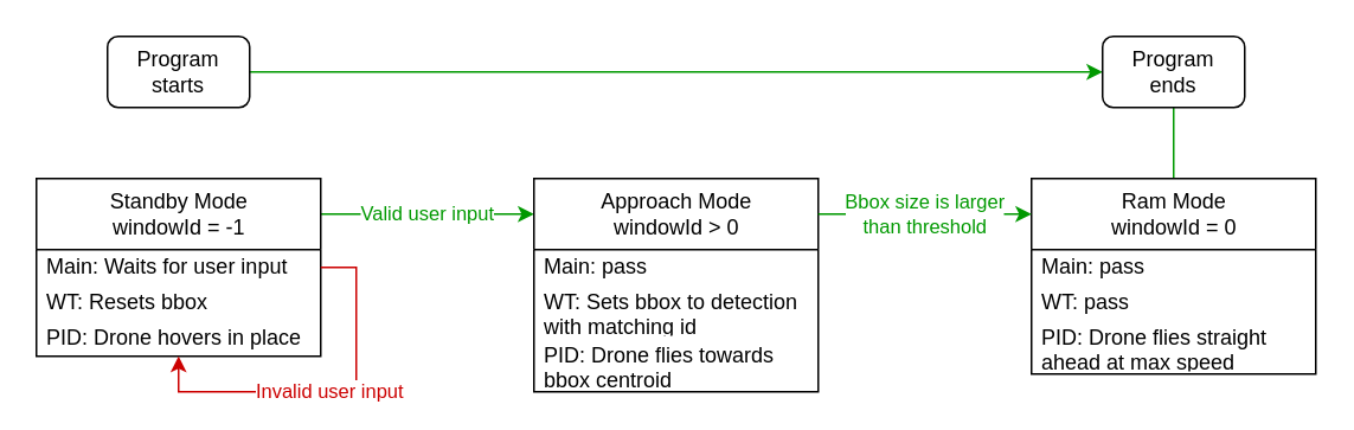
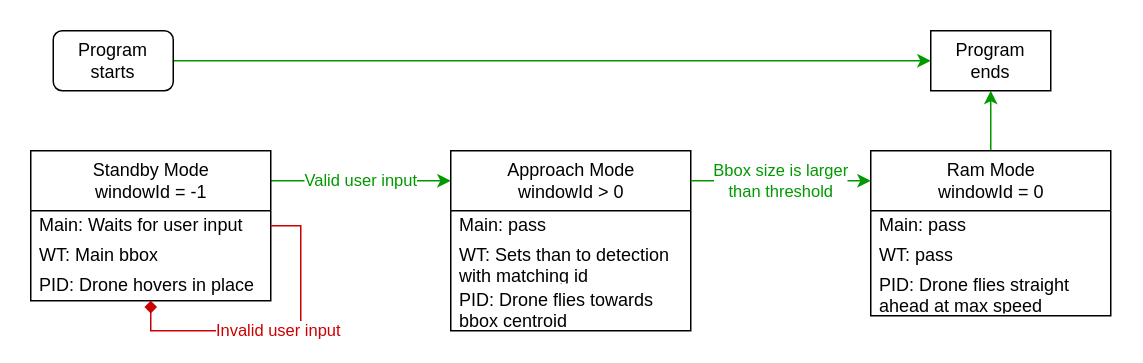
- <mxCell id="18" value="Program starts" style="rounded=1;whiteSpace=wrap;html=1;" parent="1" vertex="1"><mxGeometry x="60" y="20" width="80" height="40" as="geometry" /></mxCell>
+ <mxCell id="18" value="Program starts" style="rounded=1;whiteSpace=wrap;html=1;" parent="1" vertex="1"><mxGeometry x="35" y="20" width="80" height="40" as="geometry" /></mxCell>
- <mxCell id="19" value="&lt;div&gt;Program &lt;br&gt;&lt;/div&gt;&lt;div&gt;ends&lt;/div&gt;" style="rounded=1;whiteSpace=wrap;html=1;" parent="1" vertex="1"><mxGeometry x="620" y="20" width="80" height="40" as="geometry" /></mxCell>
+ <mxCell id="19" value="&lt;div&gt;Program &lt;br&gt;&lt;/div&gt;&lt;div&gt;ends&lt;/div&gt;" style="whiteSpace=wrap;html=1;rounded=0;" parent="1" vertex="1"><mxGeometry x="620" y="20" width="80" height="40" as="geometry" /></mxCell>
- <mxCell id="8" style="edgeStyle=orthogonalEdgeStyle;rounded=0;orthogonalLoop=1;jettySize=auto;html=1;exitX=0.5;exitY=0;exitDx=0;exitDy=0;entryX=0.5;entryY=1;entryDx=0;entryDy=0;strokeColor=#009900;endArrow=none;" parent="1" source="9" target="19" edge="1"><mxGeometry relative="1" as="geometry" /></mxCell>
+ <mxCell id="8" style="edgeStyle=orthogonalEdgeStyle;rounded=0;orthogonalLoop=1;jettySize=auto;html=1;exitX=0.5;exitY=0;exitDx=0;exitDy=0;entryX=0.5;entryY=1;entryDx=0;entryDy=0;strokeColor=#009900;" parent="1" source="9" target="19" edge="1"><mxGeometry relative="1" as="geometry" /></mxCell>
- <mxCell id="6" value="WT: Resets bbox" style="text;strokeColor=none;fillColor=none;align=left;verticalAlign=middle;spacingLeft=4;spacingRight=4;overflow=hidden;rotatable=0;points=[[0,0.5],[1,0.5]];portConstraint=eastwest;whiteSpace=wrap;html=1;spacingTop=0;" parent="3" vertex="1"><mxGeometry y="60" width="160" height="20" as="geometry" /></mxCell>
+ <mxCell id="6" value="WT: Main bbox" style="text;strokeColor=none;fillColor=none;align=left;verticalAlign=middle;spacingLeft=4;spacingRight=4;overflow=hidden;rotatable=0;points=[[0,0.5],[1,0.5]];portConstraint=eastwest;whiteSpace=wrap;html=1;spacingTop=0;" parent="3" vertex="1"><mxGeometry y="60" width="160" height="20" as="geometry" /></mxCell>
- <mxCell id="15" value="WT: Sets bbox to detection with matching id" style="text;strokeColor=none;fillColor=none;align=left;verticalAlign=middle;spacingLeft=4;spacingRight=4;overflow=hidden;rotatable=0;points=[[0,0.5],[1,0.5]];portConstraint=eastwest;html=1;spacingTop=0;spacingBottom=0;whiteSpace=wrap;" parent="13" vertex="1"><mxGeometry y="60" width="160" height="30" as="geometry" /></mxCell>
+ <mxCell id="15" value="WT: Sets than to detection with matching id" style="text;strokeColor=none;fillColor=none;align=left;verticalAlign=middle;spacingLeft=4;spacingRight=4;overflow=hidden;rotatable=0;points=[[0,0.5],[1,0.5]];portConstraint=eastwest;html=1;spacingTop=0;spacingBottom=0;whiteSpace=wrap;" parent="13" vertex="1"><mxGeometry y="60" width="160" height="30" as="geometry" /></mxCell>
- <mxCell id="4" value="Invalid user input" style="edgeStyle=orthogonalEdgeStyle;rounded=0;orthogonalLoop=1;jettySize=auto;html=1;exitX=1;exitY=0.5;exitDx=0;exitDy=0;fontColor=#CC0000;strokeColor=#CC0000;" parent="3" source="5" target="7" edge="1"><mxGeometry relative="1" as="geometry"><Array as="points"><mxPoint x="180" y="50" /><mxPoint x="180" y="120" /><mxPoint x="80" y="120" /></Array></mxGeometry></mxCell>
+ <mxCell id="4" value="Invalid user input" style="edgeStyle=orthogonalEdgeStyle;rounded=0;orthogonalLoop=1;jettySize=auto;html=1;exitX=1;exitY=0.5;exitDx=0;exitDy=0;fontColor=#CC0000;strokeColor=#CC0000;endArrow=diamond;" parent="3" source="5" target="7" edge="1"><mxGeometry relative="1" as="geometry"><Array as="points"><mxPoint x="180" y="50" /><mxPoint x="180" y="120" /><mxPoint x="80" y="120" /></Array></mxGeometry></mxCell>
